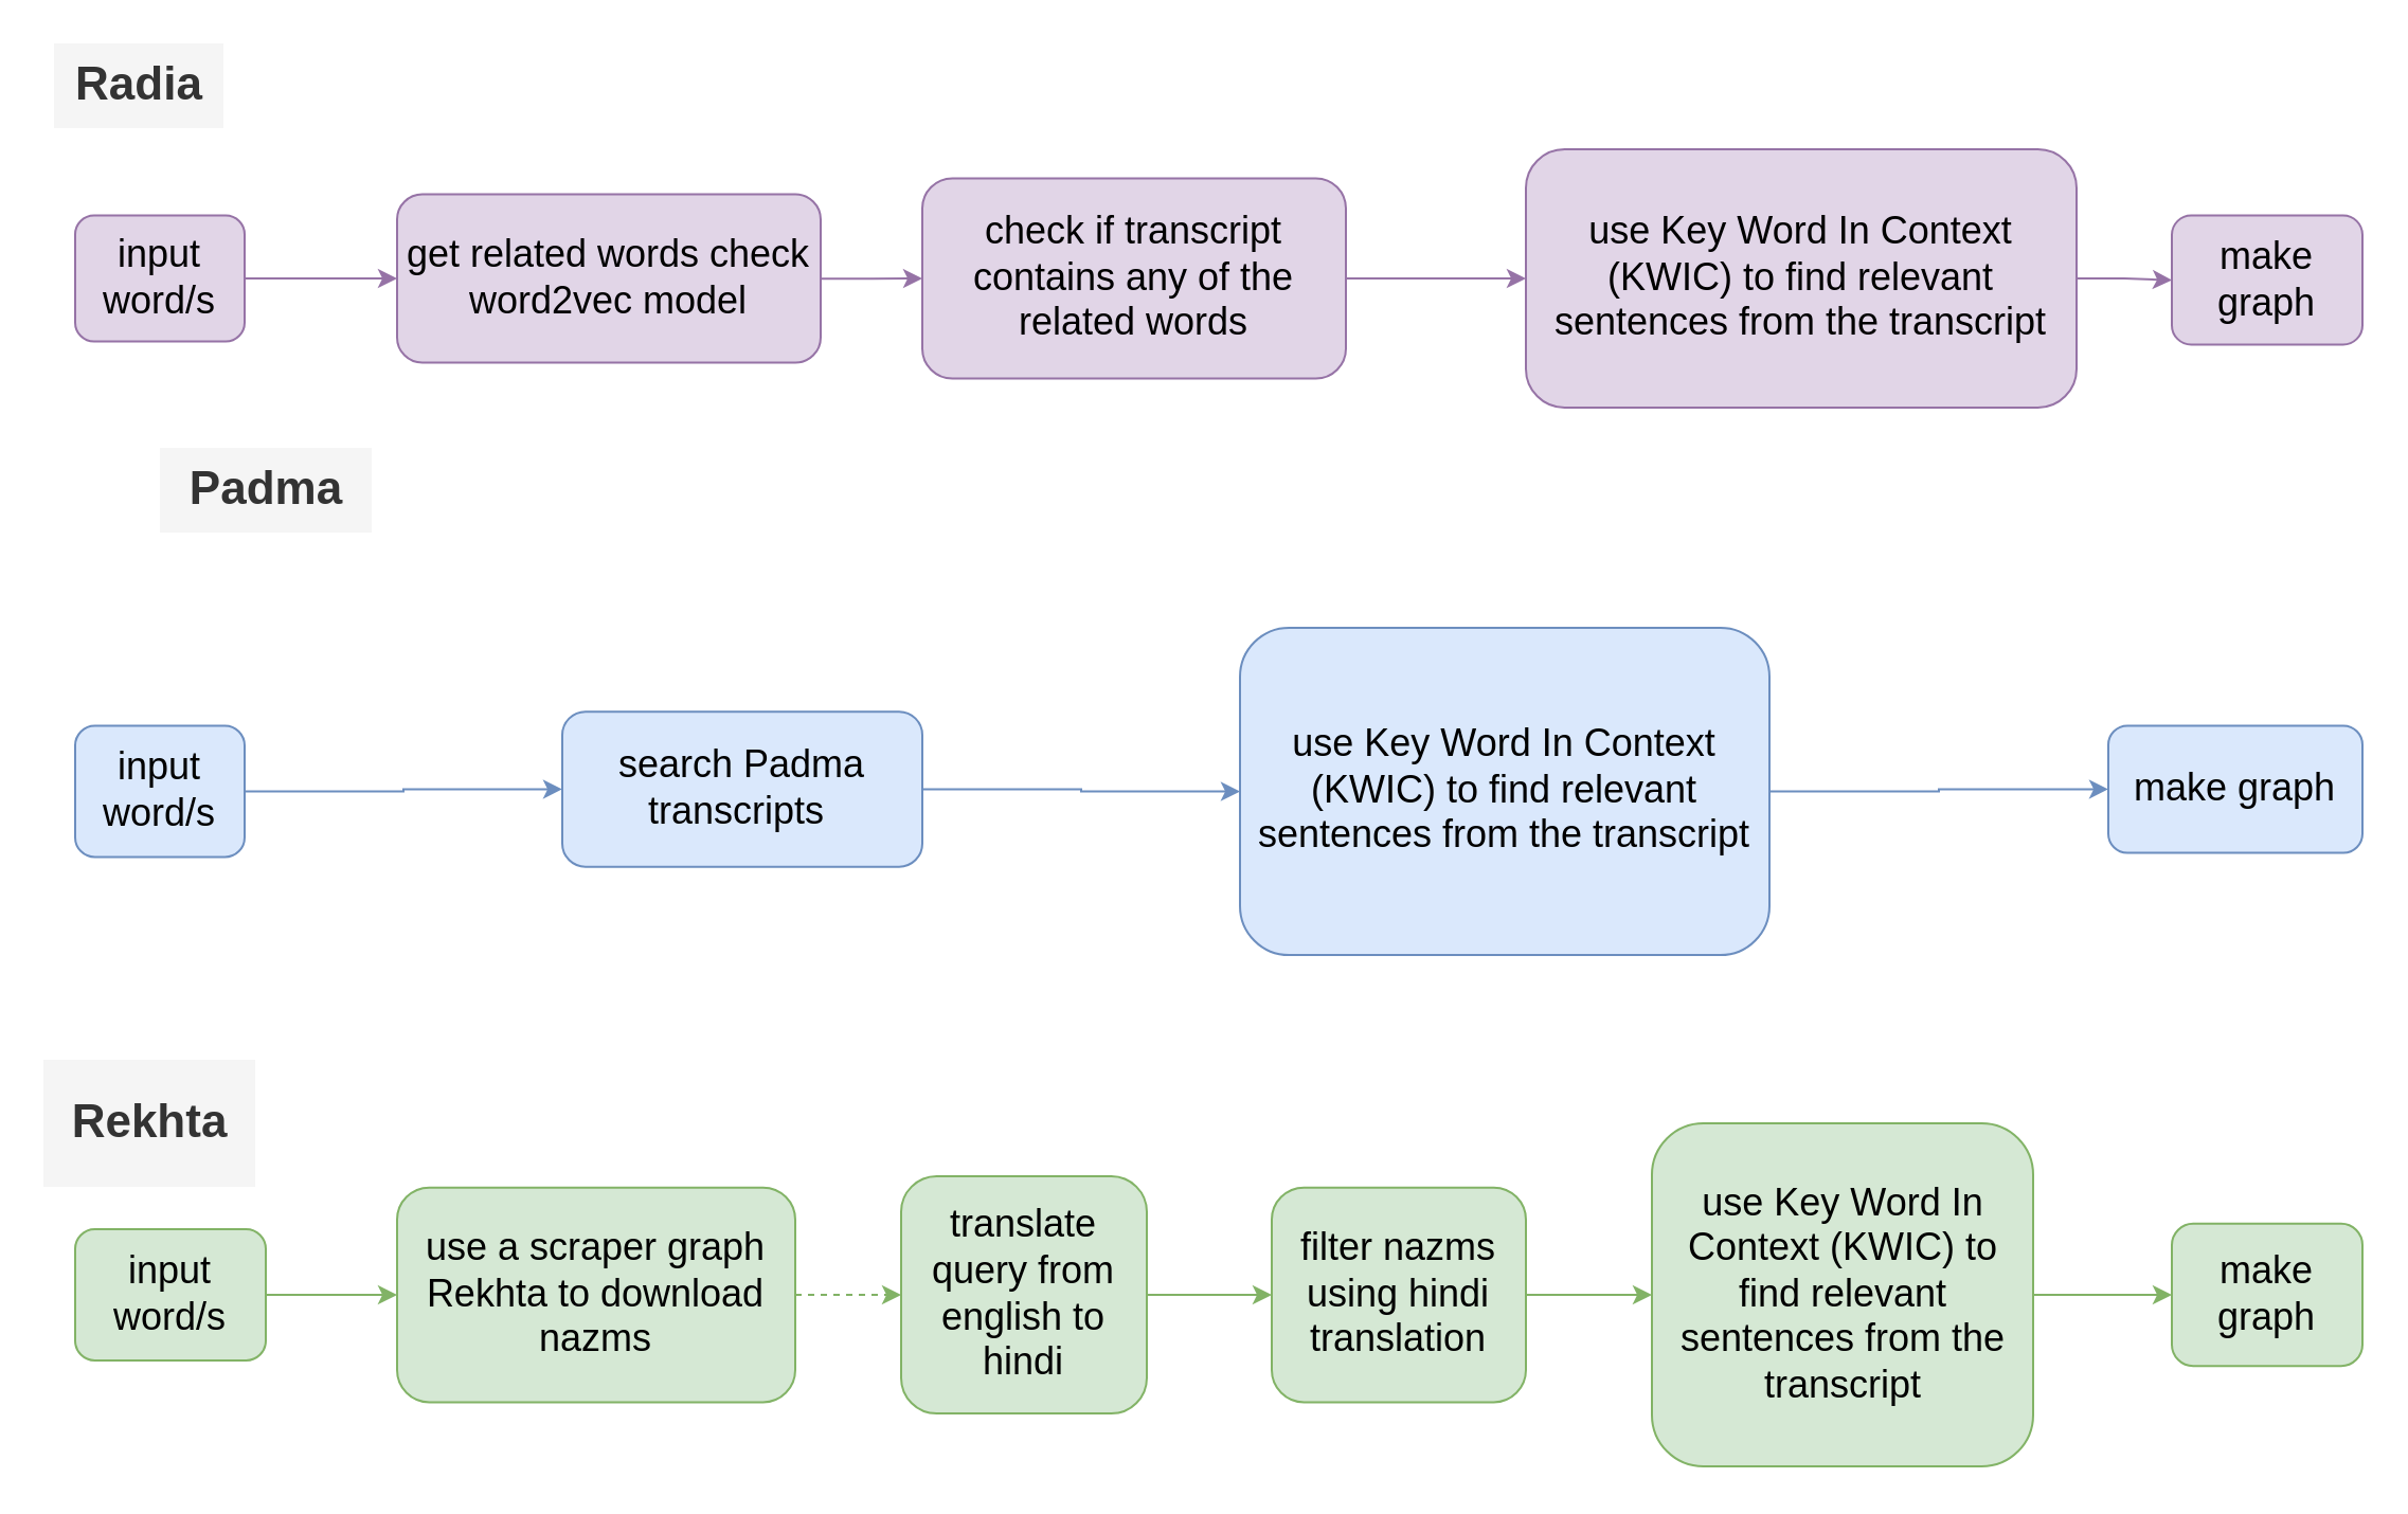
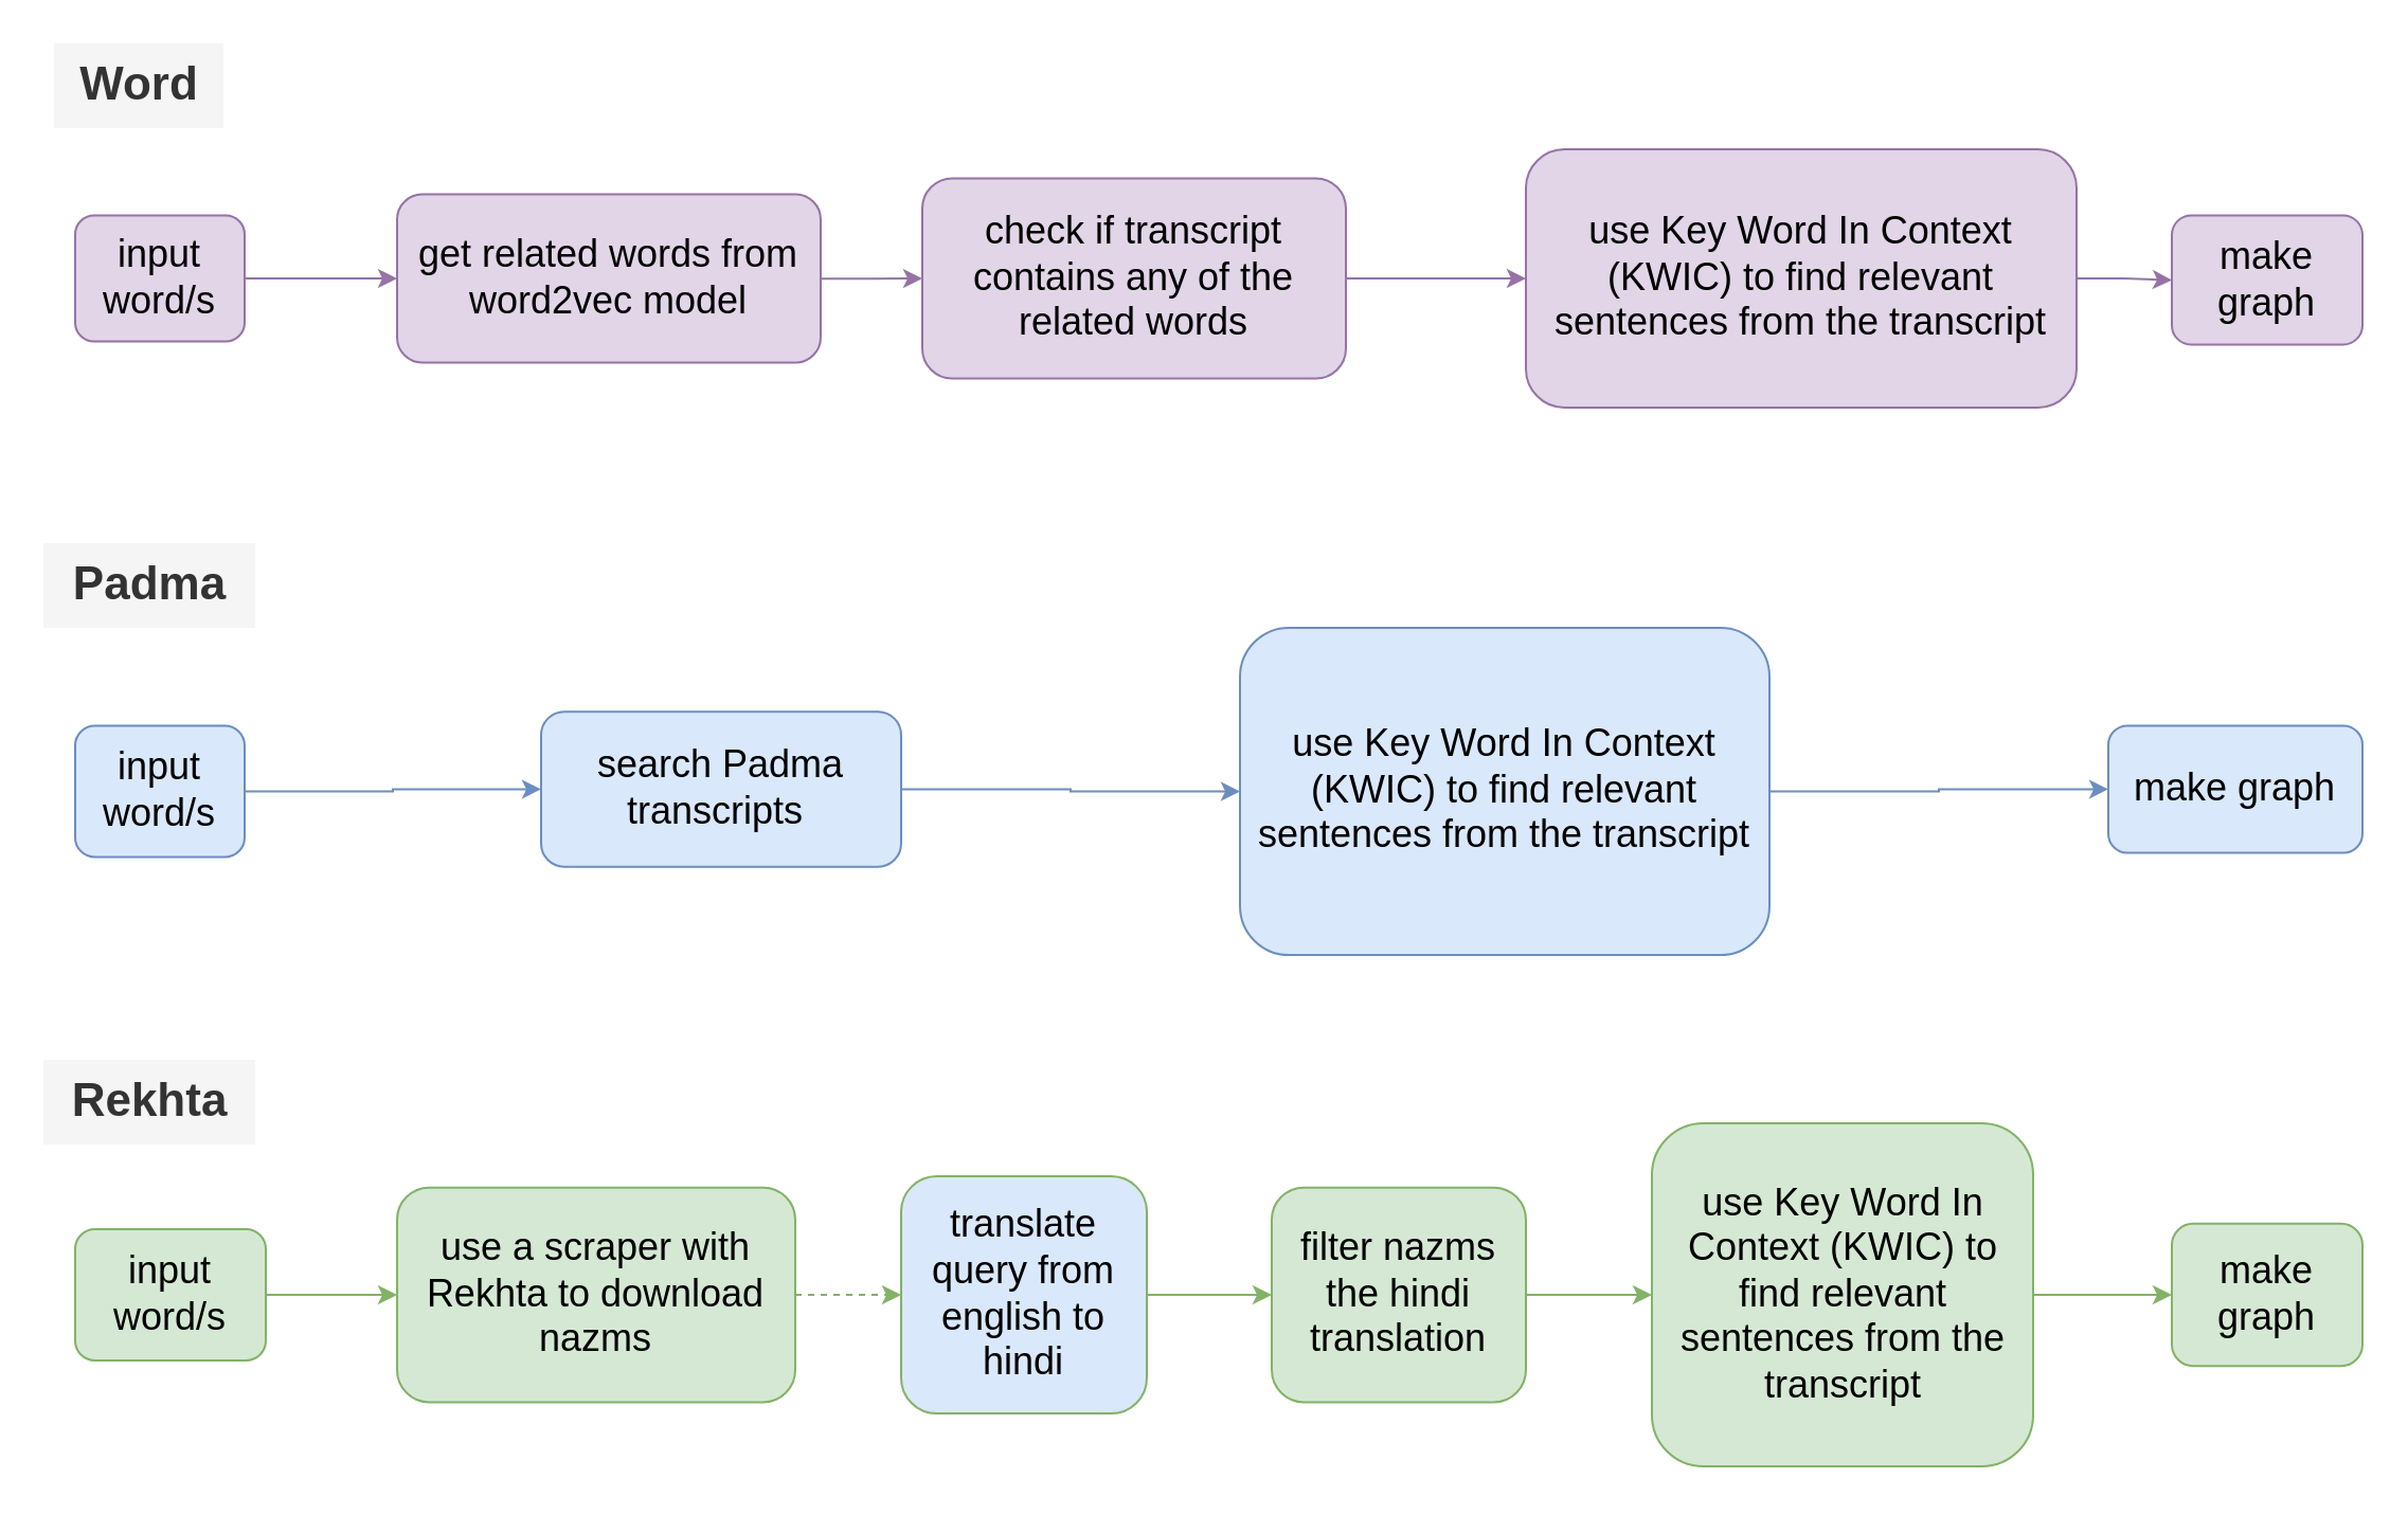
- <mxCell id="29" value="&lt;font style=&quot;font-size: 22px;&quot;&gt;Radia&lt;/font&gt;" style="text;html=1;align=center;verticalAlign=middle;resizable=0;points=[];autosize=1;fontStyle=1;fontColor=#333333;labelBackgroundColor=none;fillColor=#f5f5f5;strokeColor=none;" vertex="1" parent="1"><mxGeometry x="25" y="20" width="80" height="40" as="geometry" /></mxCell>
+ <mxCell id="29" value="&lt;font style=&quot;font-size: 22px;&quot;&gt;Word&lt;/font&gt;" style="text;html=1;align=center;verticalAlign=middle;resizable=0;points=[];autosize=1;fontStyle=1;fontColor=#333333;labelBackgroundColor=none;fillColor=#f5f5f5;strokeColor=none;" vertex="1" parent="1"><mxGeometry x="25" y="20" width="80" height="40" as="geometry" /></mxCell>
- <mxCell id="5" value="get related words check word2vec model" style="rounded=1;whiteSpace=wrap;html=1;fontSize=18;glass=0;strokeWidth=1;shadow=0;fillColor=#e1d5e7;strokeColor=#9673a6;" parent="1" vertex="1"><mxGeometry x="187" y="91.25" width="200" height="79.5" as="geometry" /></mxCell>
+ <mxCell id="5" value="get related words from word2vec model" style="rounded=1;whiteSpace=wrap;html=1;fontSize=18;glass=0;strokeWidth=1;shadow=0;fillColor=#e1d5e7;strokeColor=#9673a6;" parent="1" vertex="1"><mxGeometry x="187" y="91.25" width="200" height="79.5" as="geometry" /></mxCell>
- <mxCell id="30" value="&lt;font style=&quot;font-size: 22px;&quot;&gt;Padma&lt;/font&gt;" style="text;html=1;align=center;verticalAlign=middle;resizable=0;points=[];autosize=1;strokeColor=none;fillColor=#f5f5f5;fontColor=#333333;fontStyle=1" vertex="1" parent="1"><mxGeometry x="75" y="211" width="100" height="40" as="geometry" /></mxCell>
+ <mxCell id="30" value="&lt;font style=&quot;font-size: 22px;&quot;&gt;Padma&lt;/font&gt;" style="text;html=1;align=center;verticalAlign=middle;resizable=0;points=[];autosize=1;strokeColor=none;fillColor=#f5f5f5;fontColor=#333333;fontStyle=1" vertex="1" parent="1"><mxGeometry x="20" y="256" width="100" height="40" as="geometry" /></mxCell>
- <mxCell id="14" value="search Padma transcripts&amp;nbsp;" style="rounded=1;whiteSpace=wrap;html=1;fontSize=18;glass=0;strokeWidth=1;shadow=0;fillColor=#dae8fc;strokeColor=#6c8ebf;" vertex="1" parent="1"><mxGeometry x="265" y="335.61" width="170" height="73.25" as="geometry" /></mxCell>
+ <mxCell id="14" value="search Padma transcripts&amp;nbsp;" style="rounded=1;whiteSpace=wrap;html=1;fontSize=18;glass=0;strokeWidth=1;shadow=0;fillColor=#dae8fc;strokeColor=#6c8ebf;" vertex="1" parent="1"><mxGeometry x="255" y="335.61" width="170" height="73.25" as="geometry" /></mxCell>
- <mxCell id="31" value="&lt;font style=&quot;font-size: 22px;&quot;&gt;Rekhta&lt;br&gt;&lt;/font&gt;" style="text;html=1;align=center;verticalAlign=middle;resizable=0;points=[];autosize=1;strokeColor=none;fillColor=#f5f5f5;fontColor=#333333;fontStyle=1" vertex="1" parent="1"><mxGeometry x="20" y="500" width="100" height="60" as="geometry" /></mxCell>
+ <mxCell id="31" value="&lt;font style=&quot;font-size: 22px;&quot;&gt;Rekhta&lt;br&gt;&lt;/font&gt;" style="text;html=1;align=center;verticalAlign=middle;resizable=0;points=[];autosize=1;strokeColor=none;fillColor=#f5f5f5;fontColor=#333333;fontStyle=1" vertex="1" parent="1"><mxGeometry x="20" y="500" width="100" height="40" as="geometry" /></mxCell>
- <mxCell id="21" value="use a scraper graph Rekhta to download nazms" style="rounded=1;whiteSpace=wrap;html=1;fontSize=18;glass=0;strokeWidth=1;shadow=0;fillColor=#d5e8d4;strokeColor=#82b366;" vertex="1" parent="1"><mxGeometry x="187" y="560.32" width="188" height="101.38" as="geometry" /></mxCell>
+ <mxCell id="21" value="use a scraper with Rekhta to download nazms" style="rounded=1;whiteSpace=wrap;html=1;fontSize=18;glass=0;strokeWidth=1;shadow=0;fillColor=#d5e8d4;strokeColor=#82b366;" vertex="1" parent="1"><mxGeometry x="187" y="560.32" width="188" height="101.38" as="geometry" /></mxCell>
- <mxCell id="26" value="translate query from english to hindi" style="whiteSpace=wrap;html=1;rounded=1;glass=0;strokeWidth=1;shadow=0;fontSize=18;fillColor=#d5e8d4;strokeColor=#82b366;" vertex="1" parent="1"><mxGeometry x="425" y="555" width="116" height="112.01" as="geometry" /></mxCell>
+ <mxCell id="26" value="translate query from english to hindi" style="whiteSpace=wrap;html=1;rounded=1;glass=0;strokeWidth=1;shadow=0;fontSize=18;fillColor=#dae8fc;strokeColor=#82b366;" vertex="1" parent="1"><mxGeometry x="425" y="555" width="116" height="112.01" as="geometry" /></mxCell>
- <mxCell id="28" value="filter nazms using hindi translation" style="whiteSpace=wrap;html=1;rounded=1;glass=0;strokeWidth=1;shadow=0;fontSize=18;fillColor=#d5e8d4;strokeColor=#82b366;" vertex="1" parent="1"><mxGeometry x="600" y="560.32" width="120" height="101.39" as="geometry" /></mxCell>
+ <mxCell id="28" value="filter nazms the hindi translation" style="whiteSpace=wrap;html=1;rounded=1;glass=0;strokeWidth=1;shadow=0;fontSize=18;fillColor=#d5e8d4;strokeColor=#82b366;" vertex="1" parent="1"><mxGeometry x="600" y="560.32" width="120" height="101.39" as="geometry" /></mxCell>
